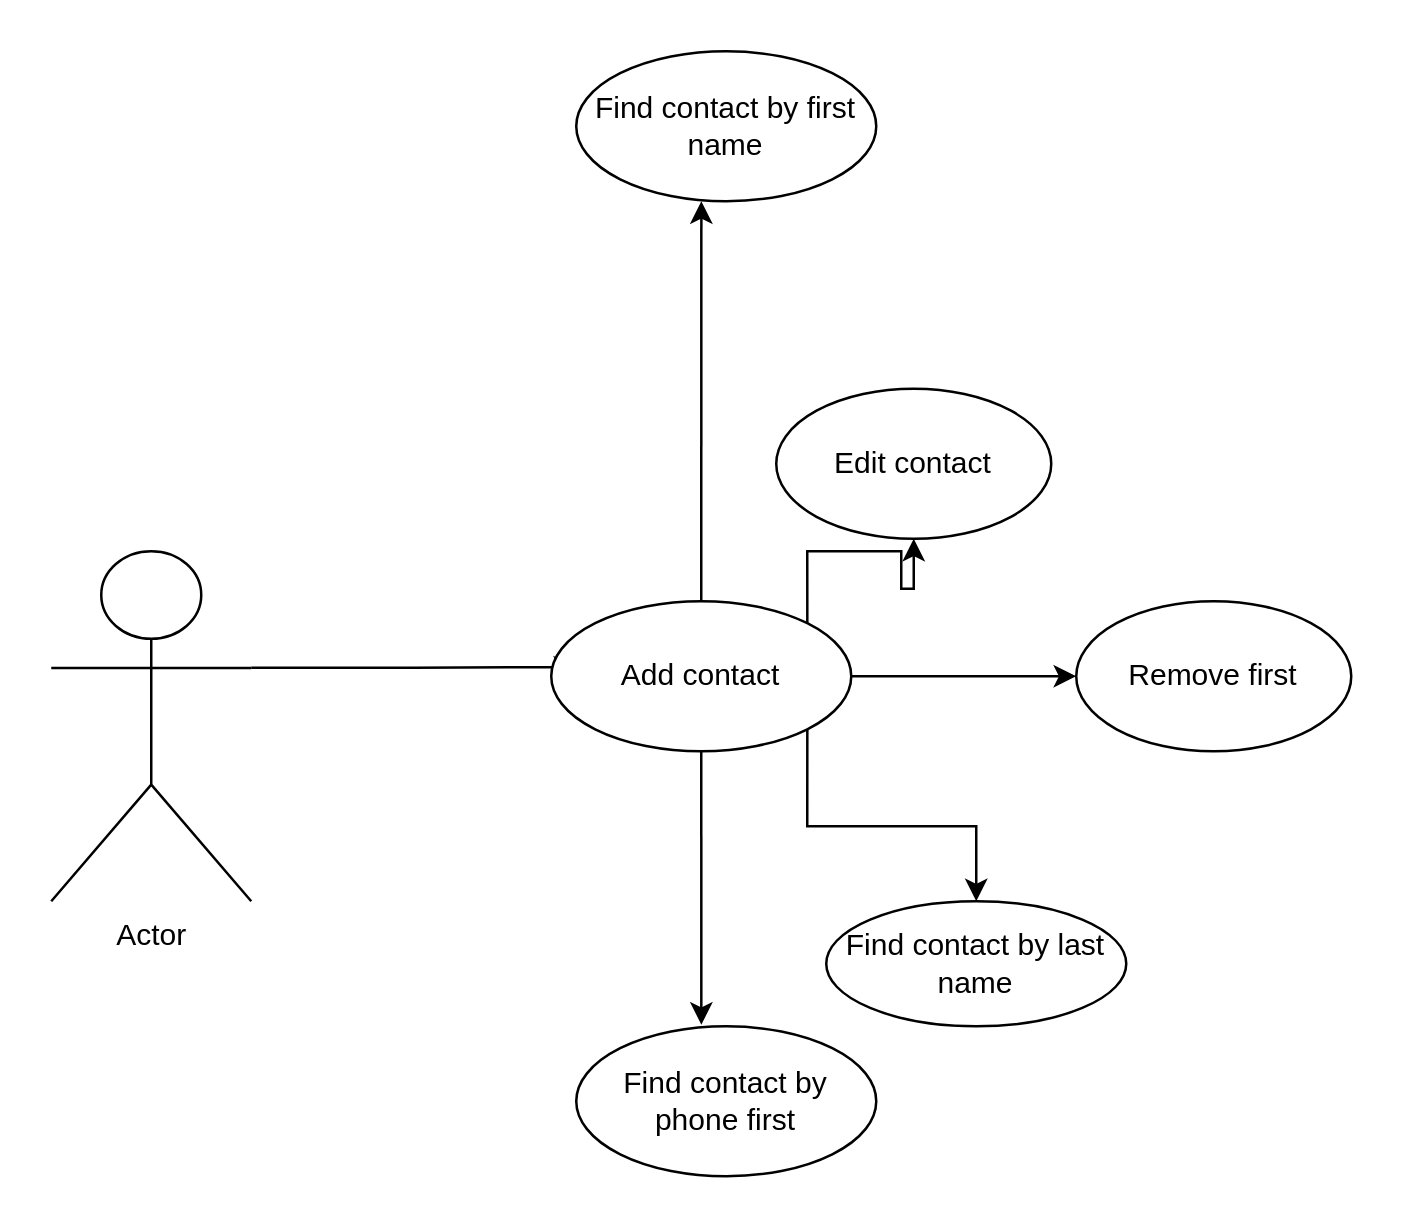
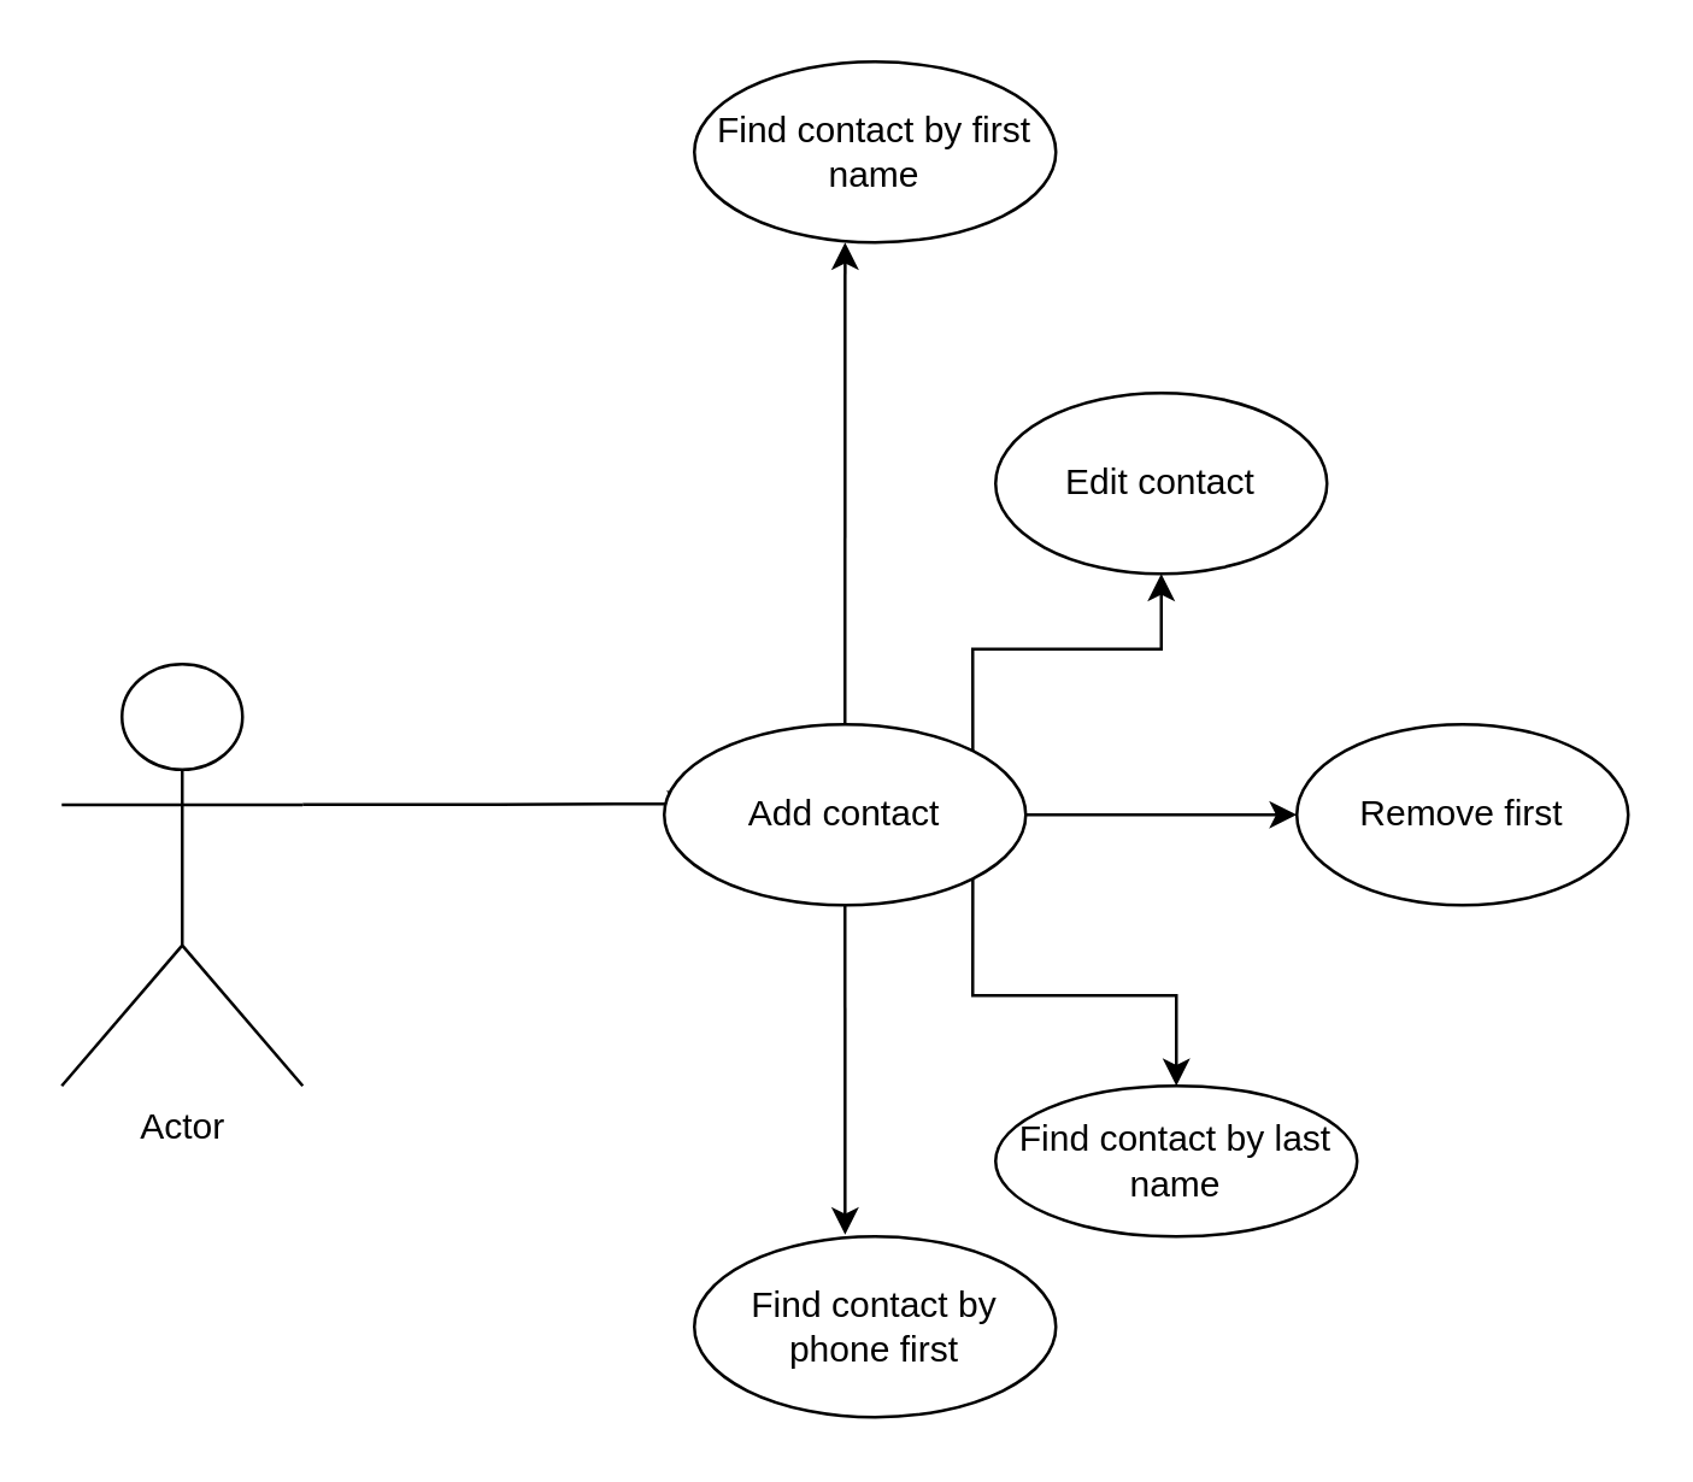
- <mxCell id="15" value="Edit contact" style="ellipse;whiteSpace=wrap;html=1;" parent="1" vertex="1"><mxGeometry x="310" y="155" width="110" height="60" as="geometry" /></mxCell>
+ <mxCell id="15" value="Edit contact" style="ellipse;whiteSpace=wrap;html=1;" parent="1" vertex="1"><mxGeometry x="330" y="130" width="110" height="60" as="geometry" /></mxCell>
